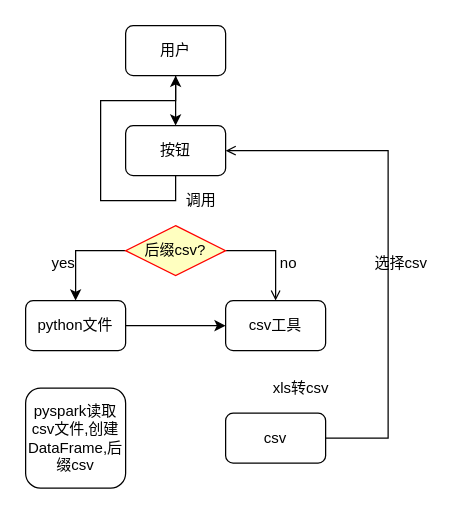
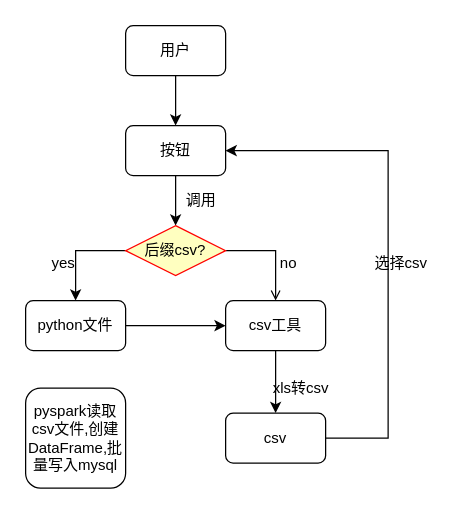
- <mxCell id="13" style="edgeStyle=orthogonalEdgeStyle;rounded=0;orthogonalLoop=1;jettySize=auto;html=1;exitX=1;exitY=0.5;exitDx=0;exitDy=0;entryX=1;entryY=0.5;entryDx=0;entryDy=0;endArrow=open;" edge="1" parent="1" source="14" target="6"><mxGeometry relative="1" as="geometry"><Array as="points"><mxPoint x="310" y="350" /><mxPoint x="310" y="120" /></Array></mxGeometry></mxCell>
+ <mxCell id="13" style="edgeStyle=orthogonalEdgeStyle;rounded=0;orthogonalLoop=1;jettySize=auto;html=1;exitX=1;exitY=0.5;exitDx=0;exitDy=0;entryX=1;entryY=0.5;entryDx=0;entryDy=0;" edge="1" parent="1" source="14" target="6"><mxGeometry relative="1" as="geometry"><Array as="points"><mxPoint x="310" y="350" /><mxPoint x="310" y="120" /></Array></mxGeometry></mxCell>
- <mxCell id="5" style="edgeStyle=orthogonalEdgeStyle;rounded=0;orthogonalLoop=1;jettySize=auto;html=1;exitX=0.5;exitY=1;exitDx=0;exitDy=0;" edge="1" parent="1" source="6" target="3"><mxGeometry relative="1" as="geometry" /></mxCell>
+ <mxCell id="5" style="edgeStyle=orthogonalEdgeStyle;rounded=0;orthogonalLoop=1;jettySize=auto;html=1;exitX=0.5;exitY=1;exitDx=0;exitDy=0;entryX=0.5;entryY=0;entryDx=0;entryDy=0;" edge="1" parent="1" source="6" target="18"><mxGeometry relative="1" as="geometry" /></mxCell>
+ <mxCell id="11" value="" style="edgeStyle=orthogonalEdgeStyle;rounded=0;orthogonalLoop=1;jettySize=auto;html=1;" edge="1" parent="1" source="12" target="14"><mxGeometry relative="1" as="geometry" /></mxCell>
- <mxCell id="10" value="pyspark读取csv文件,创建DataFrame,后缀csv" style="rounded=1;whiteSpace=wrap;html=1;" vertex="1" parent="1"><mxGeometry x="20" y="310" width="80" height="80" as="geometry" /></mxCell>
+ <mxCell id="10" value="pyspark读取csv文件,创建DataFrame,批量写入mysql" style="rounded=1;whiteSpace=wrap;html=1;" vertex="1" parent="1"><mxGeometry x="20" y="310" width="80" height="80" as="geometry" /></mxCell>
